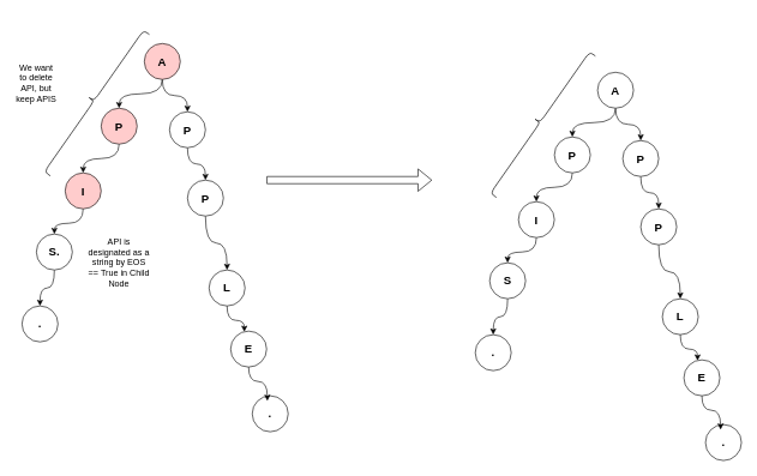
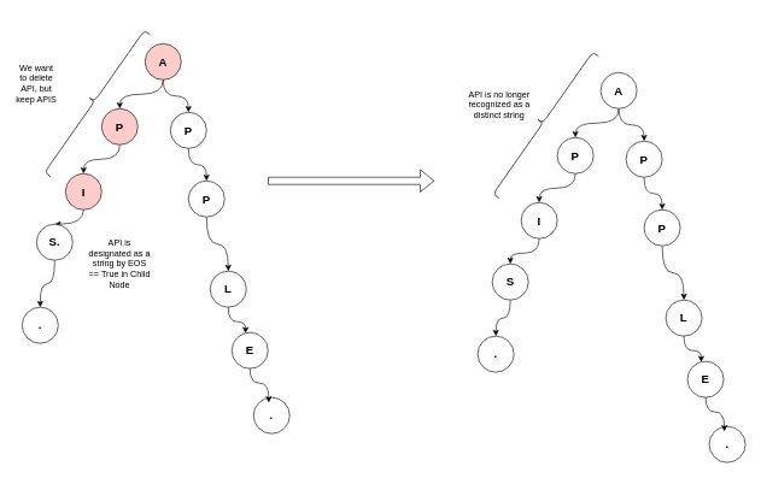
+ <mxCell id="45" value="API is no longer recognized as a distinct string" style="text;html=1;strokeColor=none;fillColor=none;align=center;verticalAlign=middle;whiteSpace=wrap;rounded=0;" vertex="1" parent="1"><mxGeometry x="640" y="130" width="100" height="30" as="geometry" /></mxCell>
- <mxCell id="12" value="&lt;font size=&quot;3&quot;&gt;&lt;b&gt;S.&lt;/b&gt;&lt;/font&gt;" style="ellipse;whiteSpace=wrap;html=1;fillColor=#FFFFFF;" parent="1" vertex="1"><mxGeometry x="50" y="325" width="50" height="50" as="geometry" /></mxCell>
+ <mxCell id="12" value="&lt;font size=&quot;3&quot;&gt;&lt;b&gt;S.&lt;/b&gt;&lt;/font&gt;" style="ellipse;whiteSpace=wrap;html=1;fillColor=#FFFFFF;" parent="1" vertex="1"><mxGeometry x="50" y="310" width="50" height="50" as="geometry" /></mxCell>
